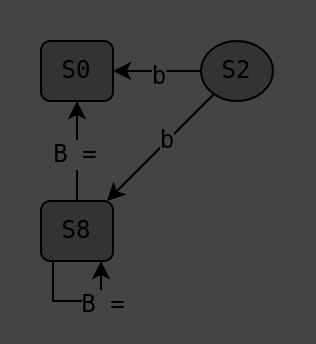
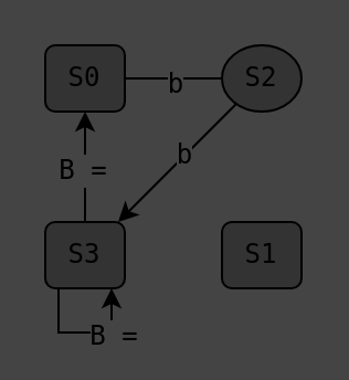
- <mxCell id="8" style="edgeStyle=orthogonalEdgeStyle;rounded=0;orthogonalLoop=1;jettySize=auto;html=1;fontFamily=monospace;fontSize=12;fontColor=default;labelBackgroundColor=#444444;resizable=0;" parent="1" source="10" target="2" edge="1"><mxGeometry relative="1" as="geometry" /></mxCell>
+ <mxCell id="8" style="edgeStyle=orthogonalEdgeStyle;rounded=0;orthogonalLoop=1;jettySize=auto;html=1;fontFamily=monospace;fontSize=12;fontColor=default;labelBackgroundColor=#444444;resizable=0;endArrow=none;" parent="1" source="10" target="2" edge="1"><mxGeometry relative="1" as="geometry" /></mxCell>
- <mxCell id="5" value="&lt;div style=&quot;&quot;&gt;S8&lt;/div&gt;" style="rounded=1;whiteSpace=wrap;html=1;fontFamily=monospace;align=center;spacing=7;verticalAlign=middle;spacingTop=0;fillColor=#333333;strokeColor=default;fontSize=12;fontColor=default;" parent="1" vertex="1"><mxGeometry x="20" y="100" width="36" height="30" as="geometry" /></mxCell>
+ <mxCell id="5" value="&lt;div style=&quot;&quot;&gt;S3&lt;/div&gt;" style="rounded=1;whiteSpace=wrap;html=1;fontFamily=monospace;align=center;spacing=7;verticalAlign=middle;spacingTop=0;fillColor=#333333;strokeColor=default;fontSize=12;fontColor=default;" parent="1" vertex="1"><mxGeometry x="20" y="100" width="36" height="30" as="geometry" /></mxCell>
+ <mxCell id="11" value="&lt;div style=&quot;&quot;&gt;S1&lt;/div&gt;" style="rounded=1;whiteSpace=wrap;html=1;fontFamily=monospace;align=center;spacing=7;verticalAlign=middle;spacingTop=0;fillColor=#333333;" parent="1" vertex="1"><mxGeometry x="100" y="100" width="36" height="30" as="geometry" /></mxCell>
